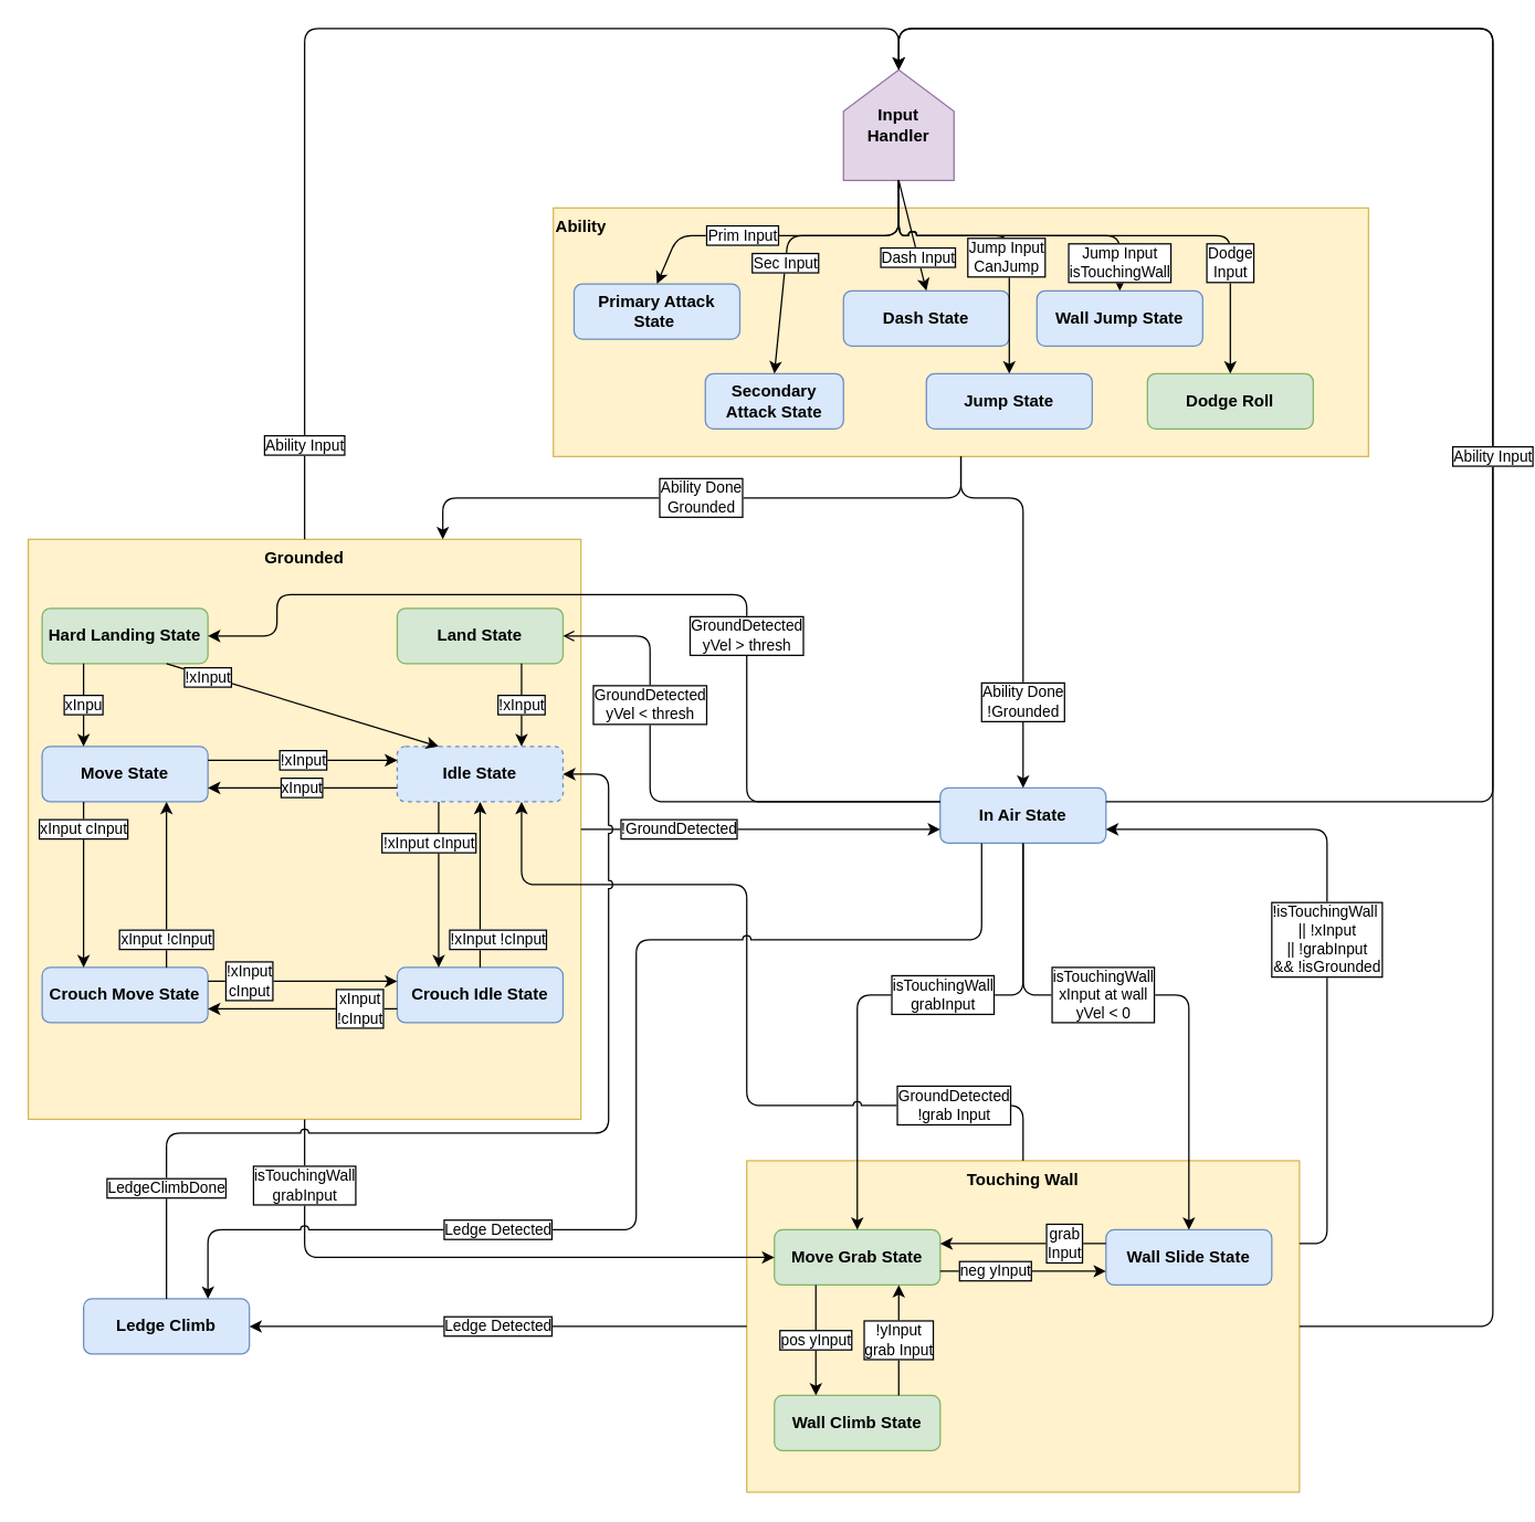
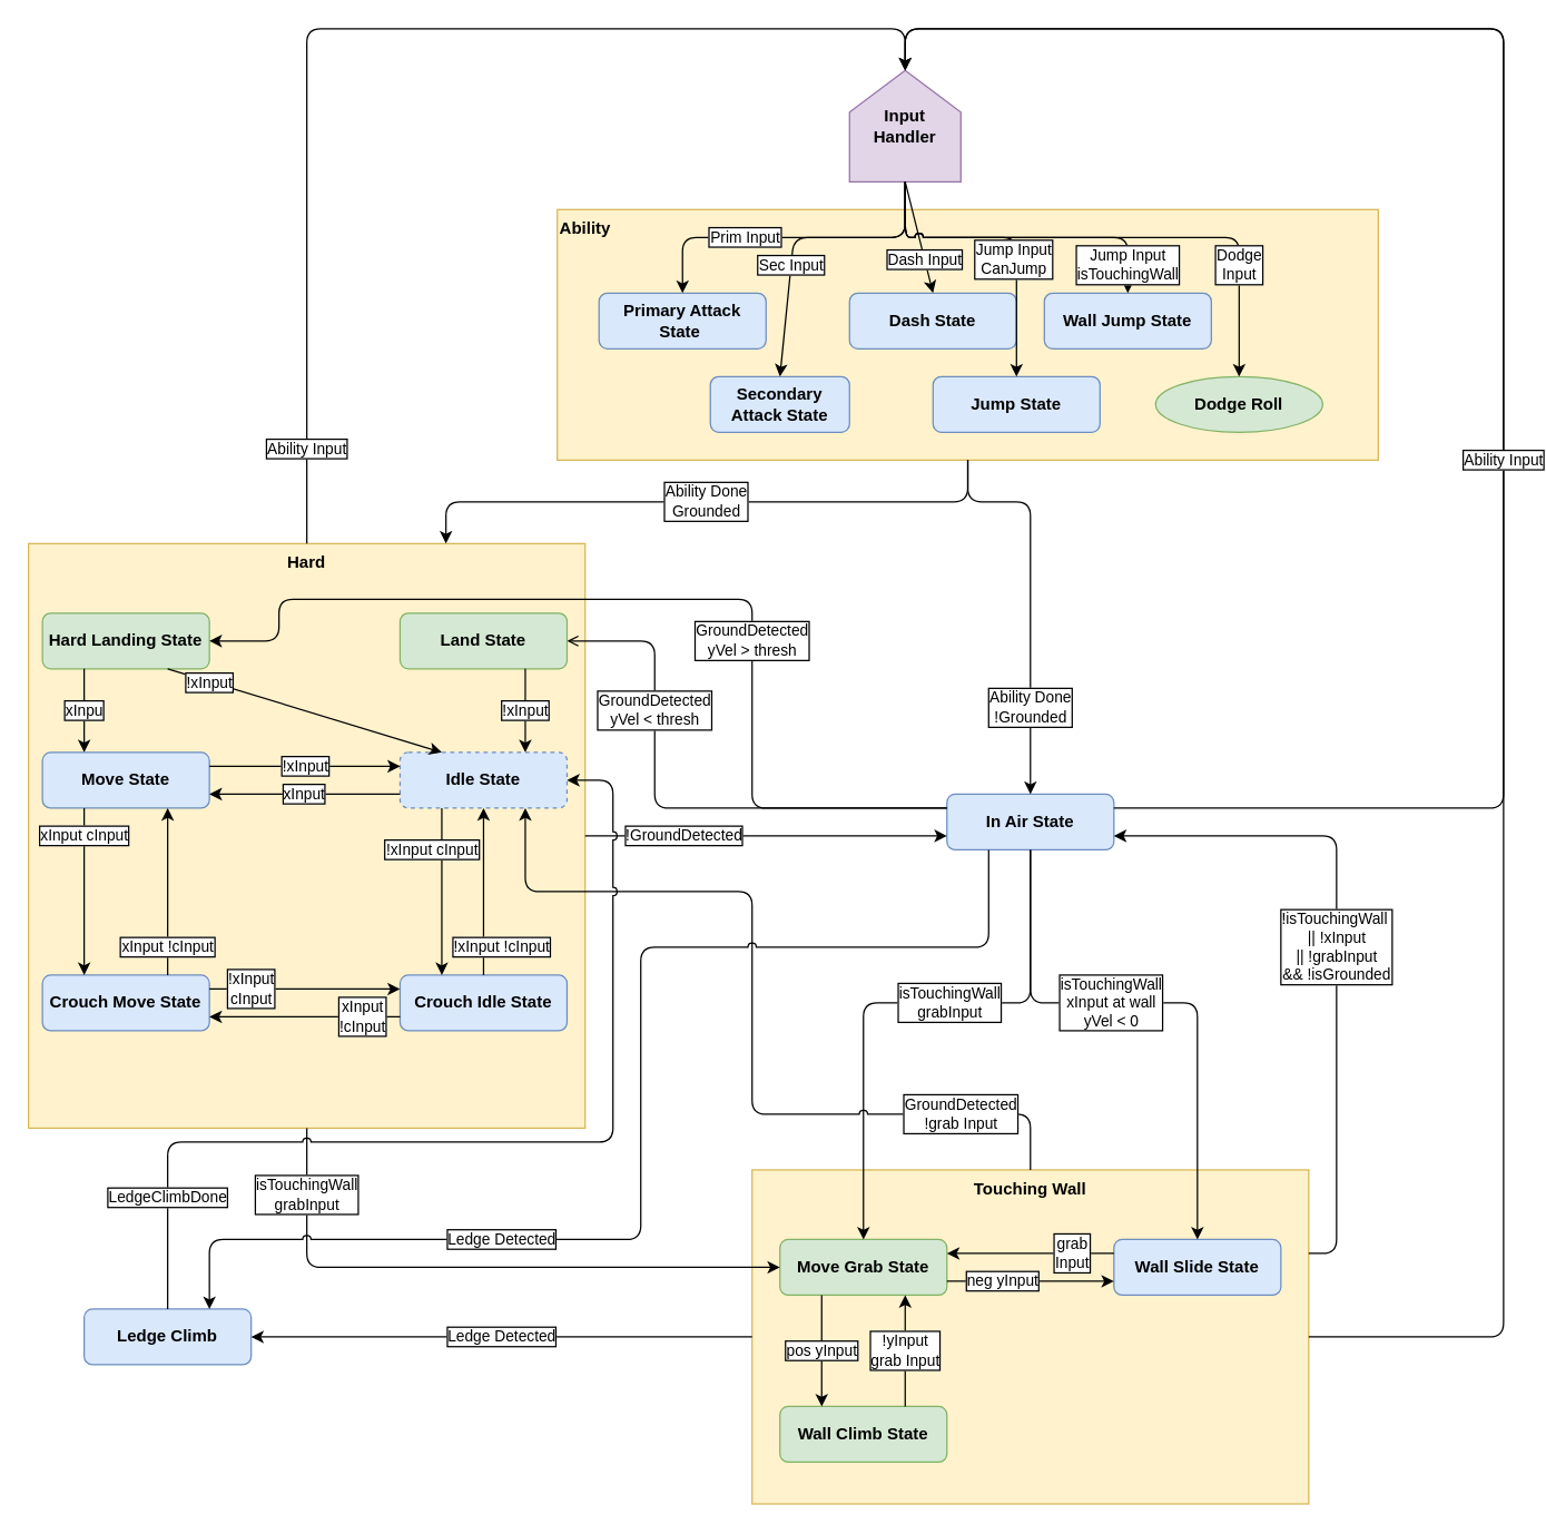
- <mxCell id="13" value="Primary Attack State&amp;nbsp;" style="rounded=1;whiteSpace=wrap;html=1;fillColor=#dae8fc;strokeColor=#6c8ebf;fontStyle=1;verticalAlign=middle;" parent="1" vertex="1"><mxGeometry x="415" y="205" width="120" height="40" as="geometry" /></mxCell>
+ <mxCell id="13" value="Primary Attack State&amp;nbsp;" style="rounded=1;whiteSpace=wrap;html=1;fillColor=#dae8fc;strokeColor=#6c8ebf;fontStyle=1;verticalAlign=middle;" parent="1" vertex="1"><mxGeometry x="430" y="210" width="120" height="40" as="geometry" /></mxCell>
- <mxCell id="58" value="Dodge Roll" style="rounded=1;whiteSpace=wrap;html=1;fillColor=#d5e8d4;strokeColor=#82b366;fontStyle=1;verticalAlign=middle;" parent="1" vertex="1"><mxGeometry x="830" y="270" width="120" height="40" as="geometry" /></mxCell>
+ <mxCell id="58" value="Dodge Roll" style="ellipse;whiteSpace=wrap;html=1;fillColor=#d5e8d4;strokeColor=#82b366;fontStyle=1;verticalAlign=middle;" parent="1" vertex="1"><mxGeometry x="830" y="270" width="120" height="40" as="geometry" /></mxCell>
- <mxCell id="4" value="Grounded" style="rounded=0;whiteSpace=wrap;html=1;shadow=0;fillColor=#fff2cc;strokeColor=#d6b656;fontStyle=1;verticalAlign=top;" parent="1" vertex="1"><mxGeometry x="20" y="390" width="400" height="420" as="geometry" /></mxCell>
+ <mxCell id="4" value="Hard" style="rounded=0;whiteSpace=wrap;html=1;shadow=0;fillColor=#fff2cc;strokeColor=#d6b656;fontStyle=1;verticalAlign=top;" parent="1" vertex="1"><mxGeometry x="20" y="390" width="400" height="420" as="geometry" /></mxCell>
